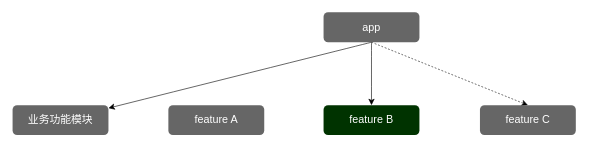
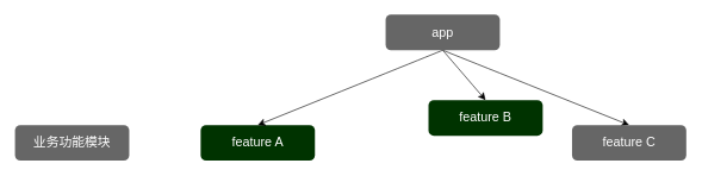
- <mxCell id="4" style="edgeStyle=none;curved=1;rounded=0;orthogonalLoop=1;jettySize=auto;html=1;exitX=0.5;exitY=1;exitDx=0;exitDy=0;entryX=0.5;entryY=0;entryDx=0;entryDy=0;fontSize=12;startSize=8;endSize=8;dashed=1;" parent="1" source="6" target="8" edge="1"><mxGeometry relative="1" as="geometry" /></mxCell>
+ <mxCell id="4" style="edgeStyle=none;curved=1;rounded=0;orthogonalLoop=1;jettySize=auto;html=1;exitX=0.5;exitY=1;exitDx=0;exitDy=0;entryX=0.5;entryY=0;entryDx=0;entryDy=0;fontSize=12;startSize=8;endSize=8;" parent="1" source="6" target="8" edge="1"><mxGeometry relative="1" as="geometry" /></mxCell>
- <mxCell id="3" style="edgeStyle=none;curved=1;rounded=0;orthogonalLoop=1;jettySize=auto;html=1;exitX=0.5;exitY=1;exitDx=0;exitDy=0;fontSize=12;startSize=8;endSize=8;" parent="1" source="6" target="9" edge="1"><mxGeometry relative="1" as="geometry" /></mxCell>
+ <mxCell id="3" style="edgeStyle=none;curved=1;rounded=0;orthogonalLoop=1;jettySize=auto;html=1;exitX=0.5;exitY=1;exitDx=0;exitDy=0;entryX=0.5;entryY=0;entryDx=0;entryDy=0;fontSize=12;startSize=8;endSize=8;" parent="1" source="6" target="2" edge="1"><mxGeometry relative="1" as="geometry" /></mxCell>
- <mxCell id="2" value="feature A" style="rounded=1;whiteSpace=wrap;html=1;fillColor=#666666;fontColor=#ffffff;strokeColor=none;fontSize=18;" parent="1" vertex="1"><mxGeometry x="280" y="175" width="160" height="50" as="geometry" /></mxCell>
+ <mxCell id="2" value="feature A" style="rounded=1;whiteSpace=wrap;html=1;fillColor=#003300;fontColor=#ffffff;strokeColor=none;fontSize=18;" parent="1" vertex="1"><mxGeometry x="280" y="175" width="160" height="50" as="geometry" /></mxCell>
- <mxCell id="7" value="feature B" style="rounded=1;whiteSpace=wrap;html=1;fillColor=#003300;fontColor=#ffffff;strokeColor=none;fontSize=18;" parent="1" vertex="1"><mxGeometry x="539" y="175" width="160" height="50" as="geometry" /></mxCell>
+ <mxCell id="7" value="feature B" style="rounded=1;whiteSpace=wrap;html=1;fillColor=#003300;fontColor=#ffffff;strokeColor=none;fontSize=18;" parent="1" vertex="1"><mxGeometry x="599" y="140" width="160" height="50" as="geometry" /></mxCell>
